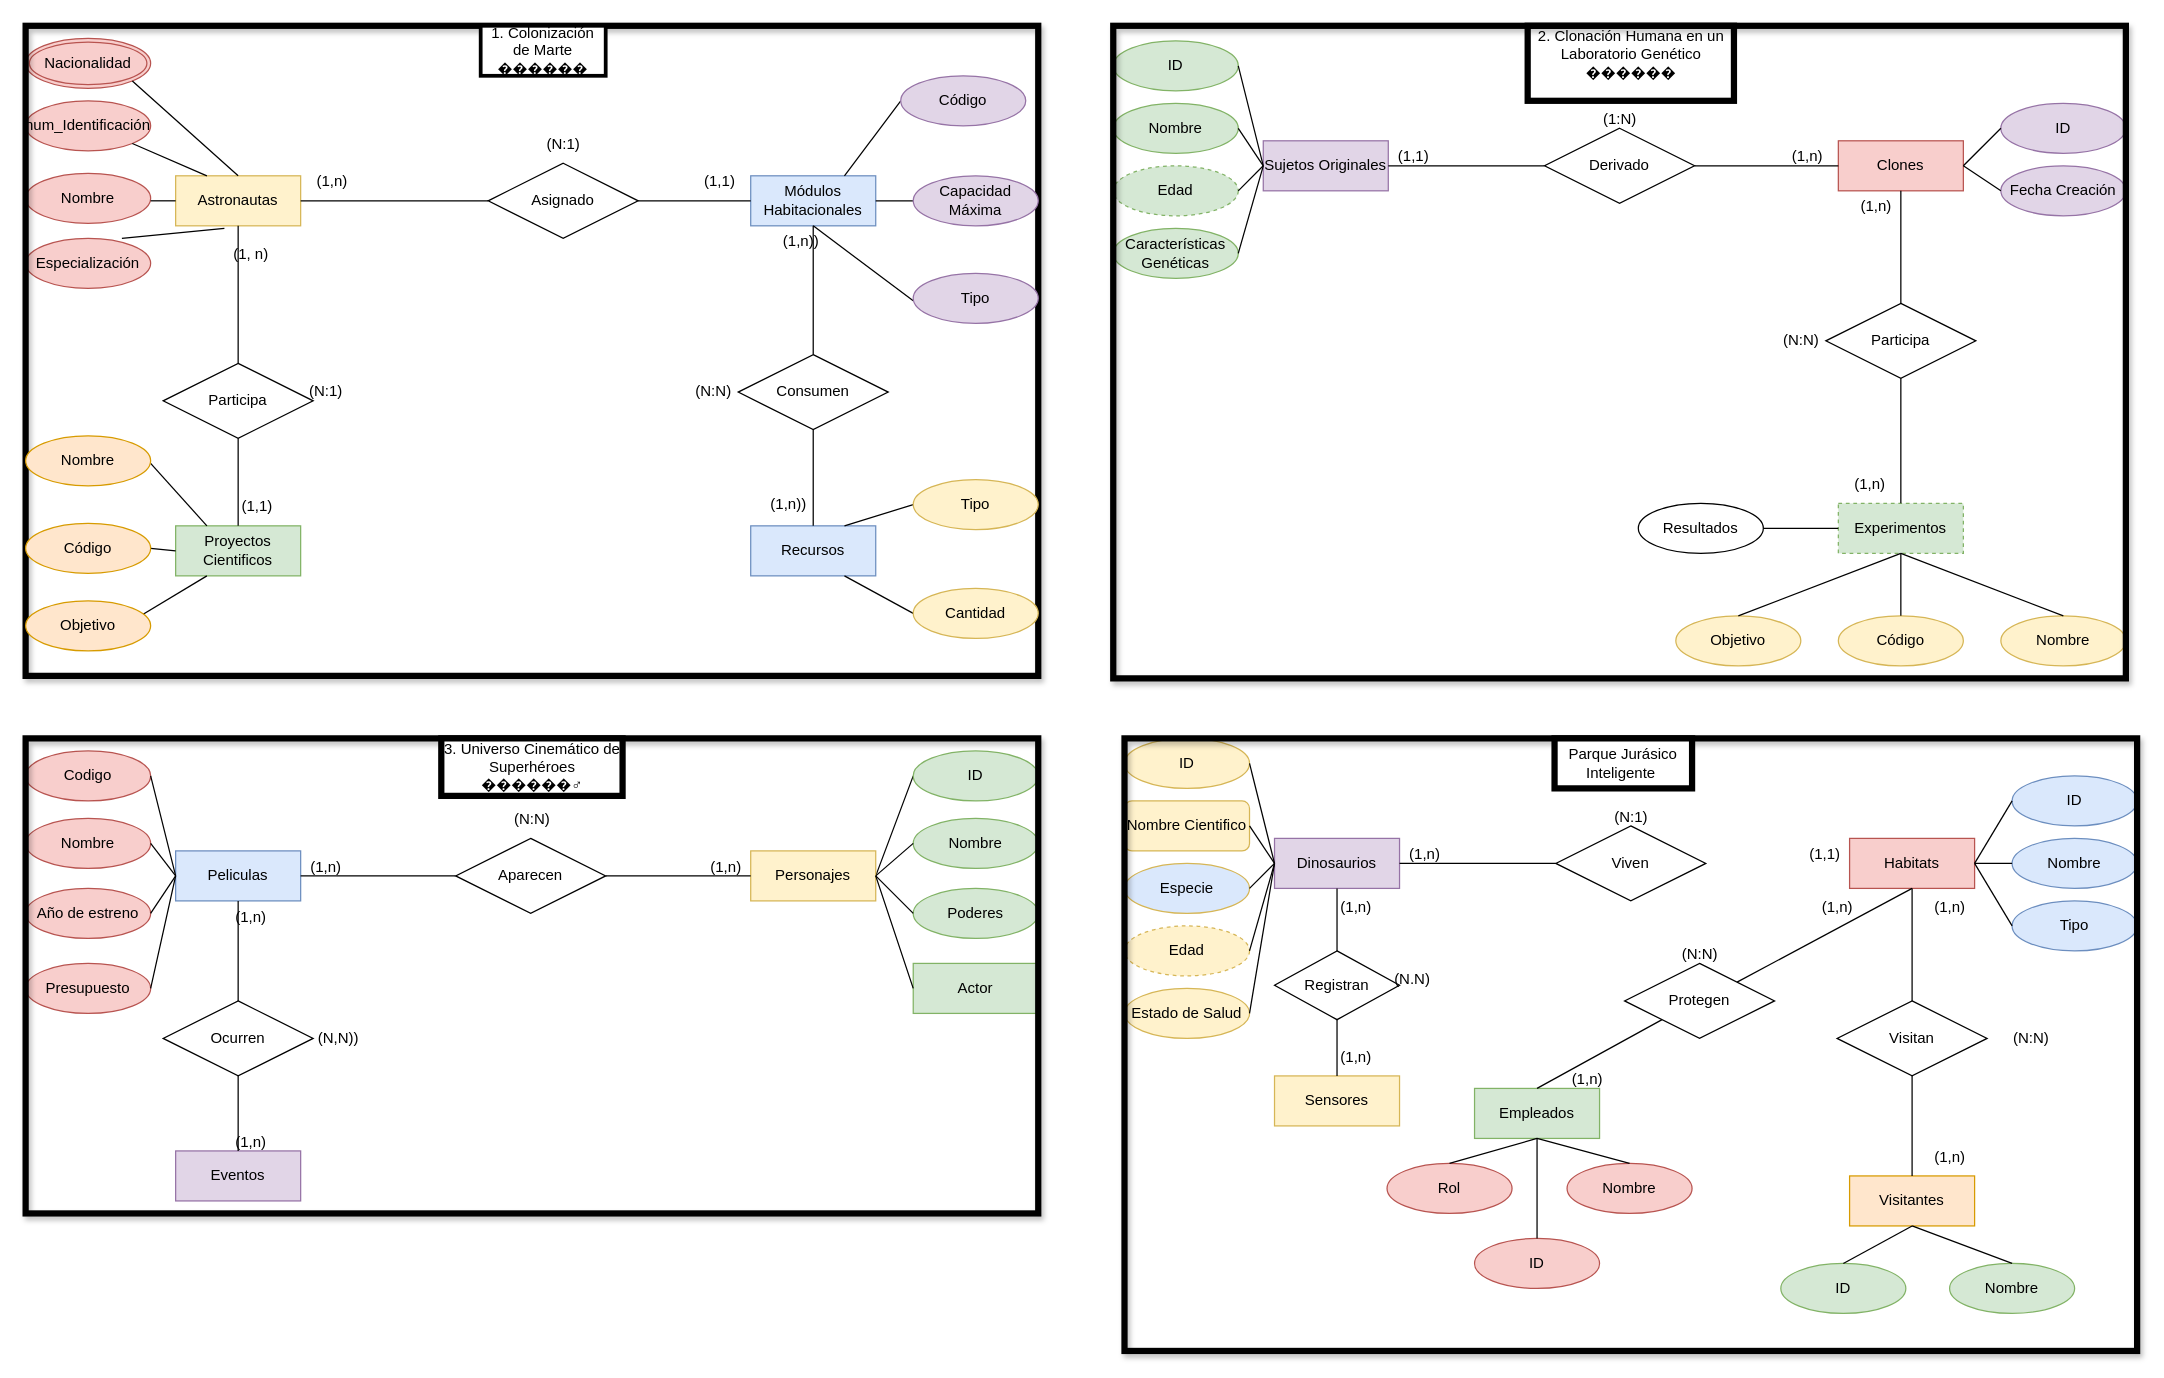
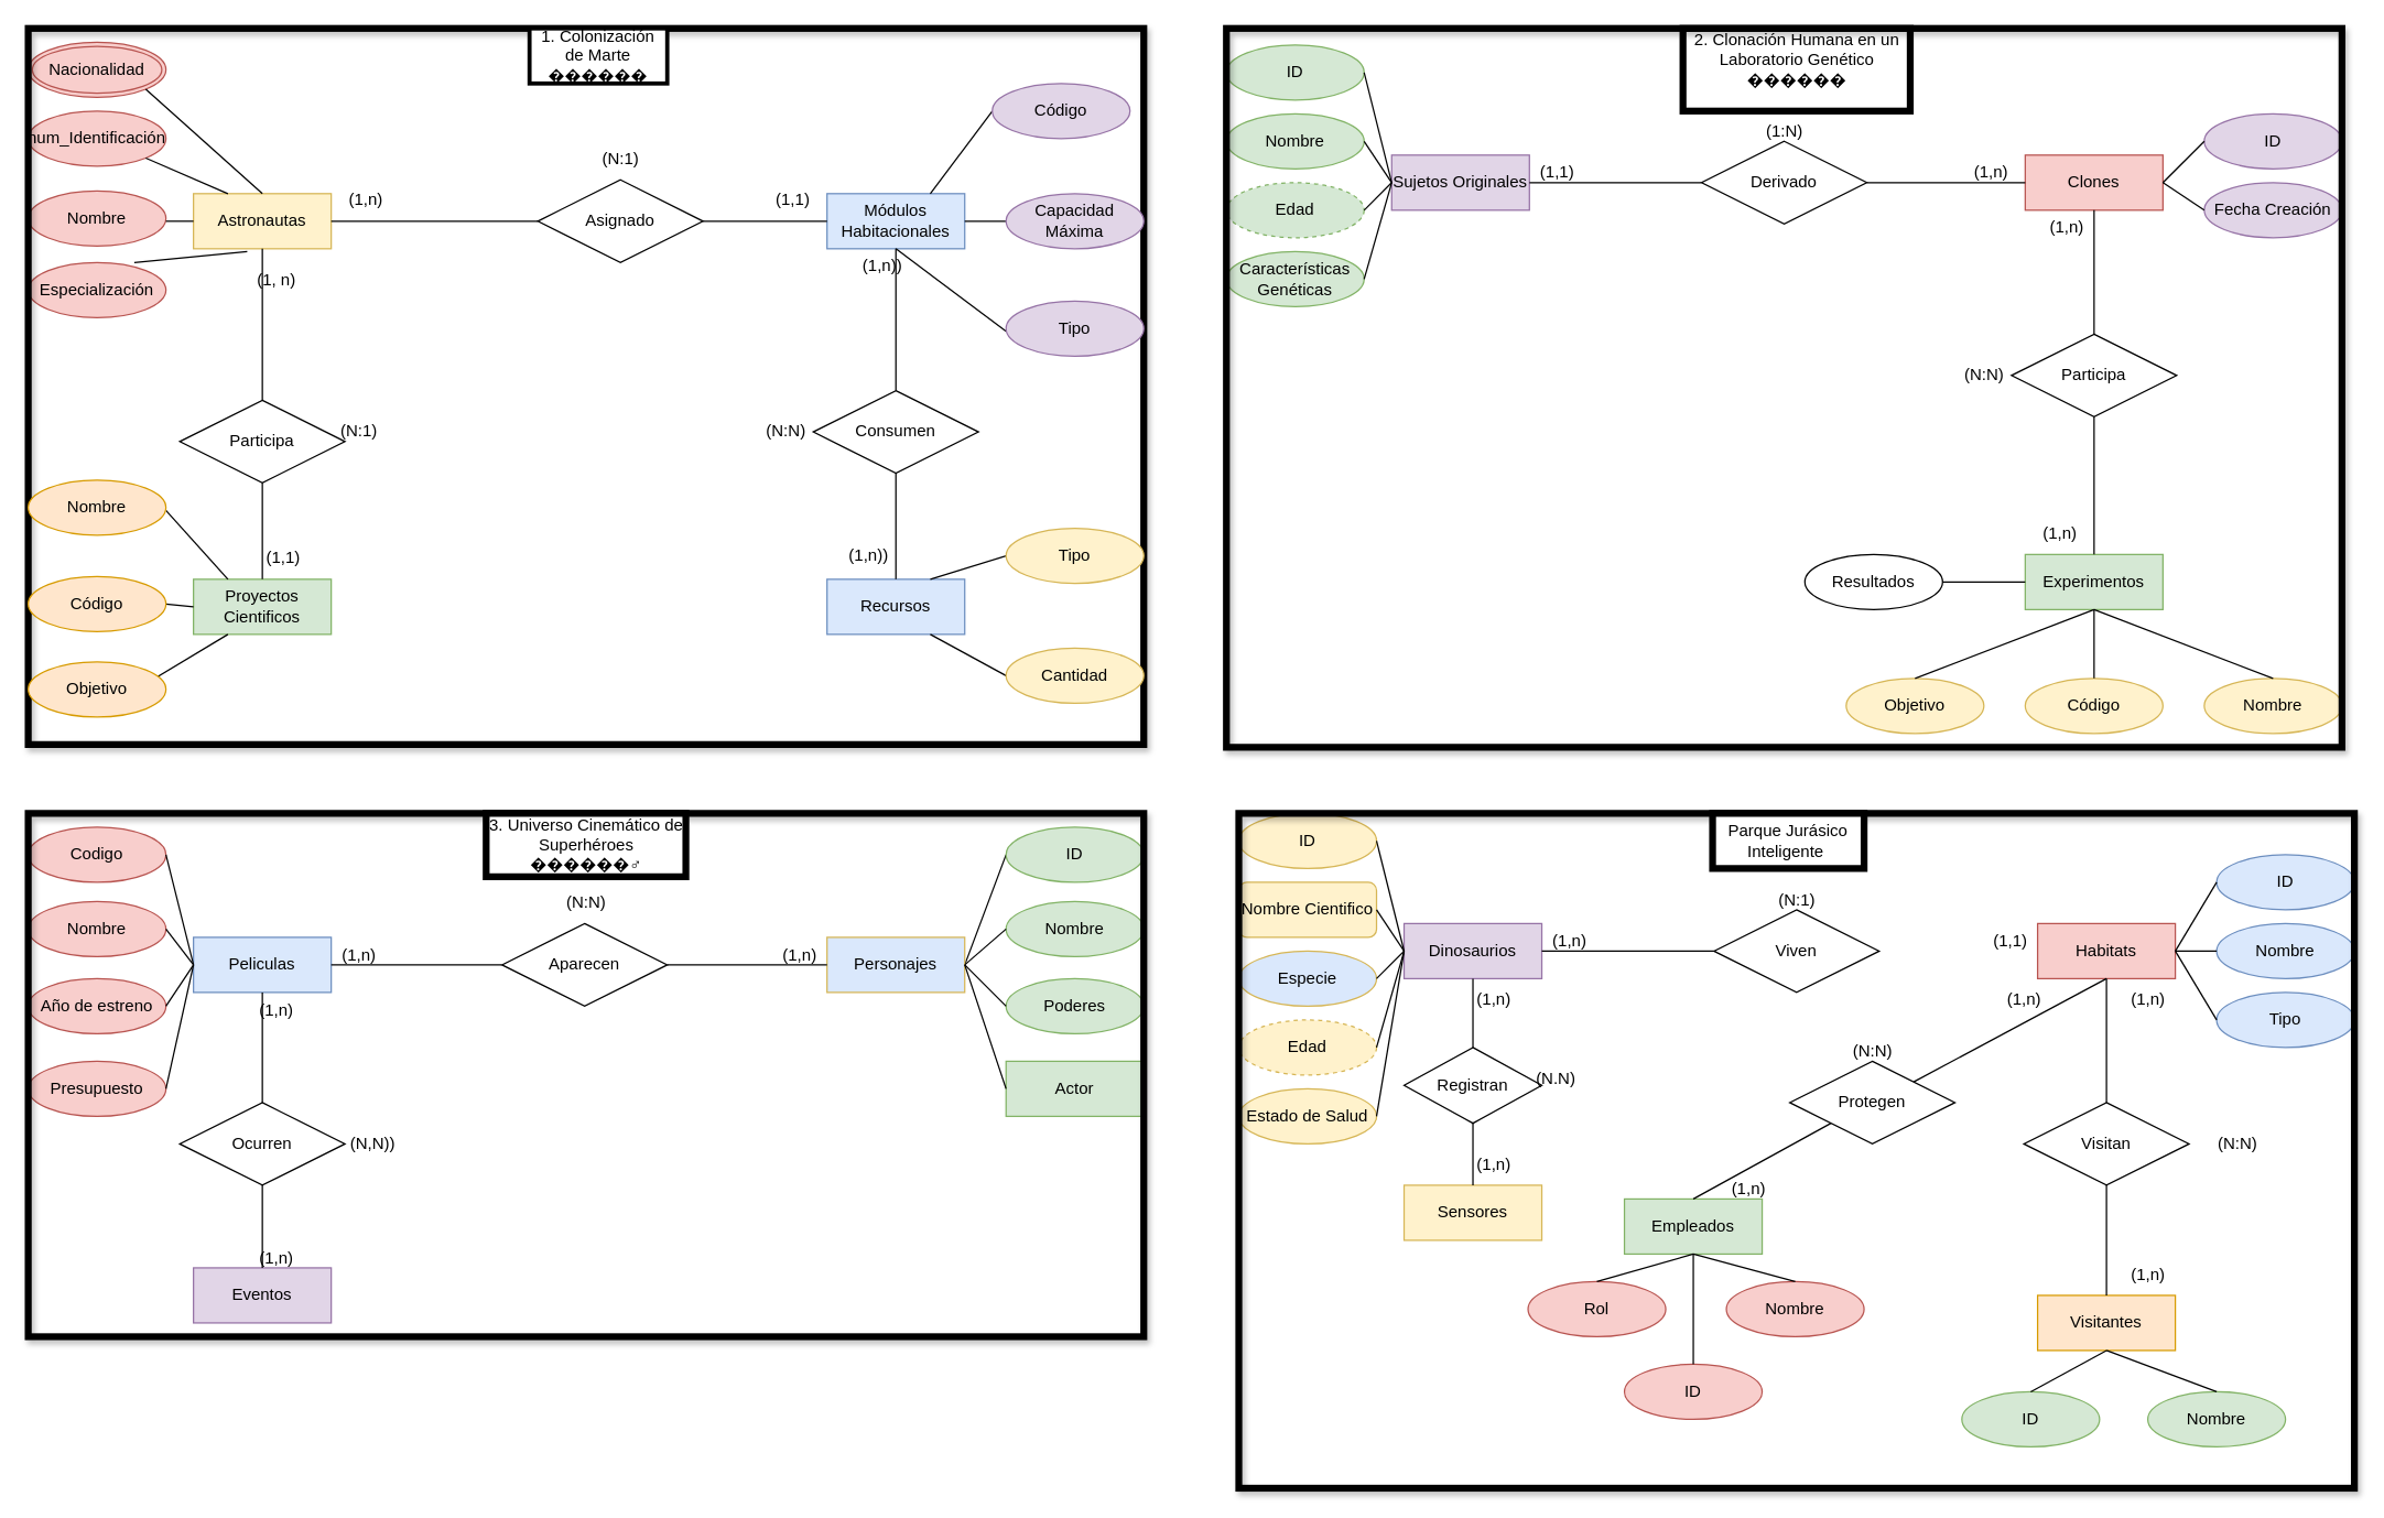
- <mxCell id="70" value="Experimentos" style="whiteSpace=wrap;html=1;align=center;fillColor=#d5e8d4;strokeColor=#82b366;dashed=1;" parent="1" vertex="1"><mxGeometry x="1470" y="402" width="100" height="40" as="geometry" /></mxCell>
+ <mxCell id="70" value="Experimentos" style="whiteSpace=wrap;html=1;align=center;fillColor=#d5e8d4;strokeColor=#82b366;" parent="1" vertex="1"><mxGeometry x="1470" y="402" width="100" height="40" as="geometry" /></mxCell>
- <mxCell id="95" value="Personajes" style="whiteSpace=wrap;html=1;align=center;fillColor=#fff2cc;strokeColor=#d6b656;" parent="1" vertex="1"><mxGeometry x="600" y="680" width="100" height="40" as="geometry" /></mxCell>
+ <mxCell id="95" value="Personajes" style="whiteSpace=wrap;html=1;align=center;fillColor=#dae8fc;strokeColor=#d6b656;" parent="1" vertex="1"><mxGeometry x="600" y="680" width="100" height="40" as="geometry" /></mxCell>
